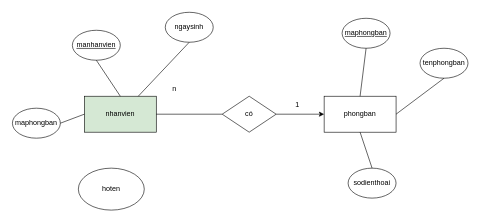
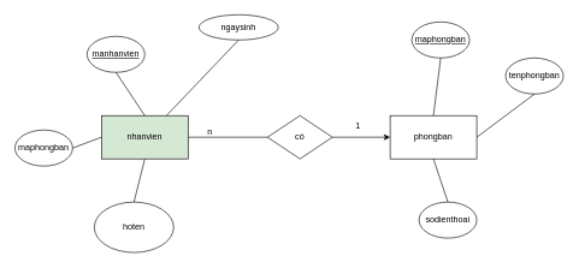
- <mxCell id="21" value="ngaysinh" style="ellipse;whiteSpace=wrap;html=1;" parent="1" vertex="1"><mxGeometry x="275" y="20" width="80" height="50" as="geometry" /></mxCell>
+ <mxCell id="21" value="ngaysinh" style="ellipse;whiteSpace=wrap;html=1;" parent="1" vertex="1"><mxGeometry x="275" y="20" width="110" height="35" as="geometry" /></mxCell>
- <mxCell id="13" value="n" style="text;html=1;align=center;verticalAlign=middle;resizable=0;points=[];autosize=1;strokeColor=none;fillColor=none;" parent="1" vertex="1"><mxGeometry x="275" y="133" width="30" height="30" as="geometry" /></mxCell>
+ <mxCell id="13" value="n" style="text;html=1;align=center;verticalAlign=middle;resizable=0;points=[];autosize=1;strokeColor=none;fillColor=none;" parent="1" vertex="1"><mxGeometry x="275" y="168" width="30" height="30" as="geometry" /></mxCell>
+ <mxCell id="17" value="" style="endArrow=none;html=1;rounded=0;exitX=0.5;exitY=0;exitDx=0;exitDy=0;entryX=0.5;entryY=1;entryDx=0;entryDy=0;" parent="1" source="6" target="2" edge="1"><mxGeometry width="50" height="50" relative="1" as="geometry"><mxPoint x="370" y="250" as="sourcePoint" /><mxPoint x="420" y="200" as="targetPoint" /></mxGeometry></mxCell>
